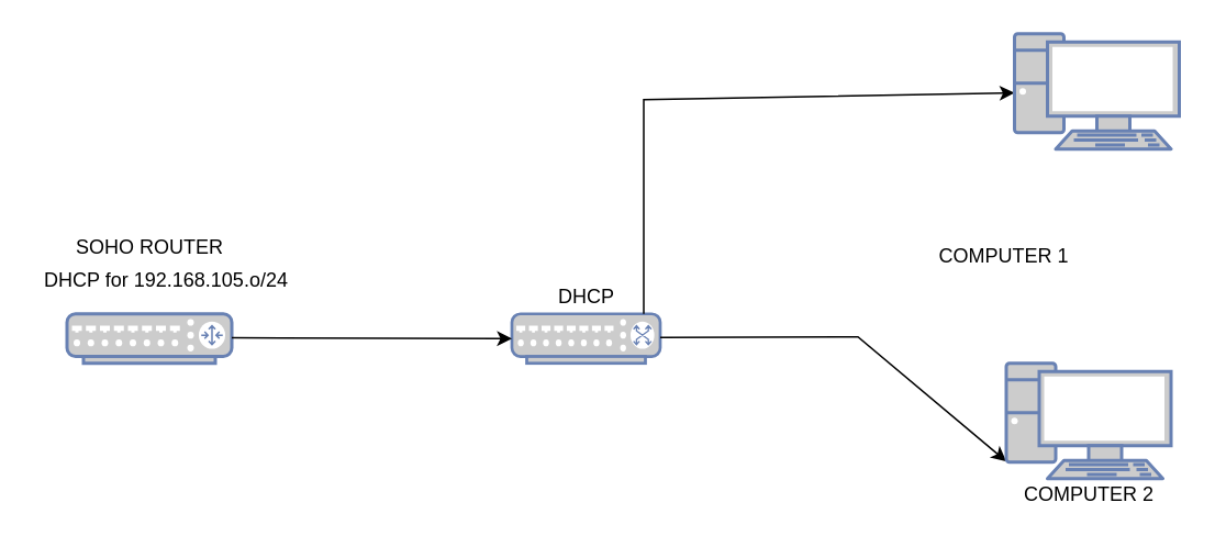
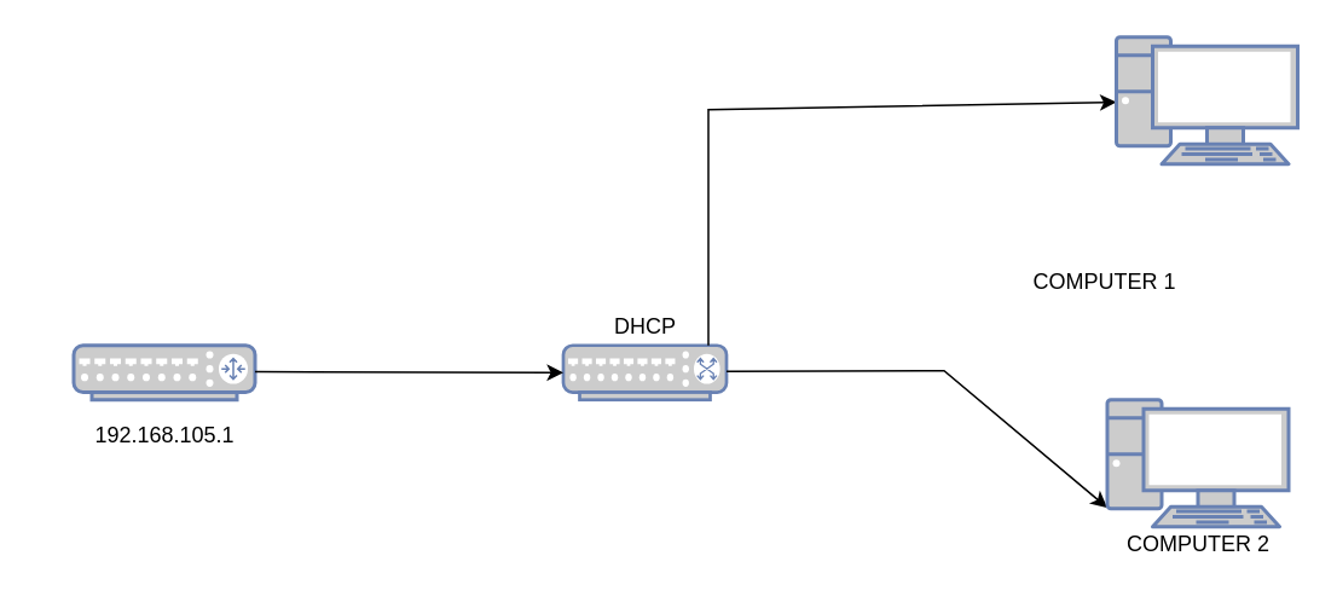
- <mxCell id="3" value="SOHO ROUTER" style="text;html=1;resizable=0;autosize=1;align=center;verticalAlign=middle;points=[];fillColor=none;strokeColor=none;rounded=0;" vertex="1" parent="1"><mxGeometry x="40" y="140" width="100" height="20" as="geometry" /></mxCell>
- <mxCell id="4" value="DHCP for 192.168.105.o/24" style="text;html=1;resizable=0;autosize=1;align=center;verticalAlign=middle;points=[];fillColor=none;strokeColor=none;rounded=0;" vertex="1" parent="1"><mxGeometry x="20" y="160" width="160" height="20" as="geometry" /></mxCell>
+ <mxCell id="5" value="192.168.105.1" style="text;html=1;resizable=0;autosize=1;align=center;verticalAlign=middle;points=[];fillColor=none;strokeColor=none;rounded=0;" vertex="1" parent="1"><mxGeometry x="45" y="230" width="90" height="20" as="geometry" /></mxCell>
